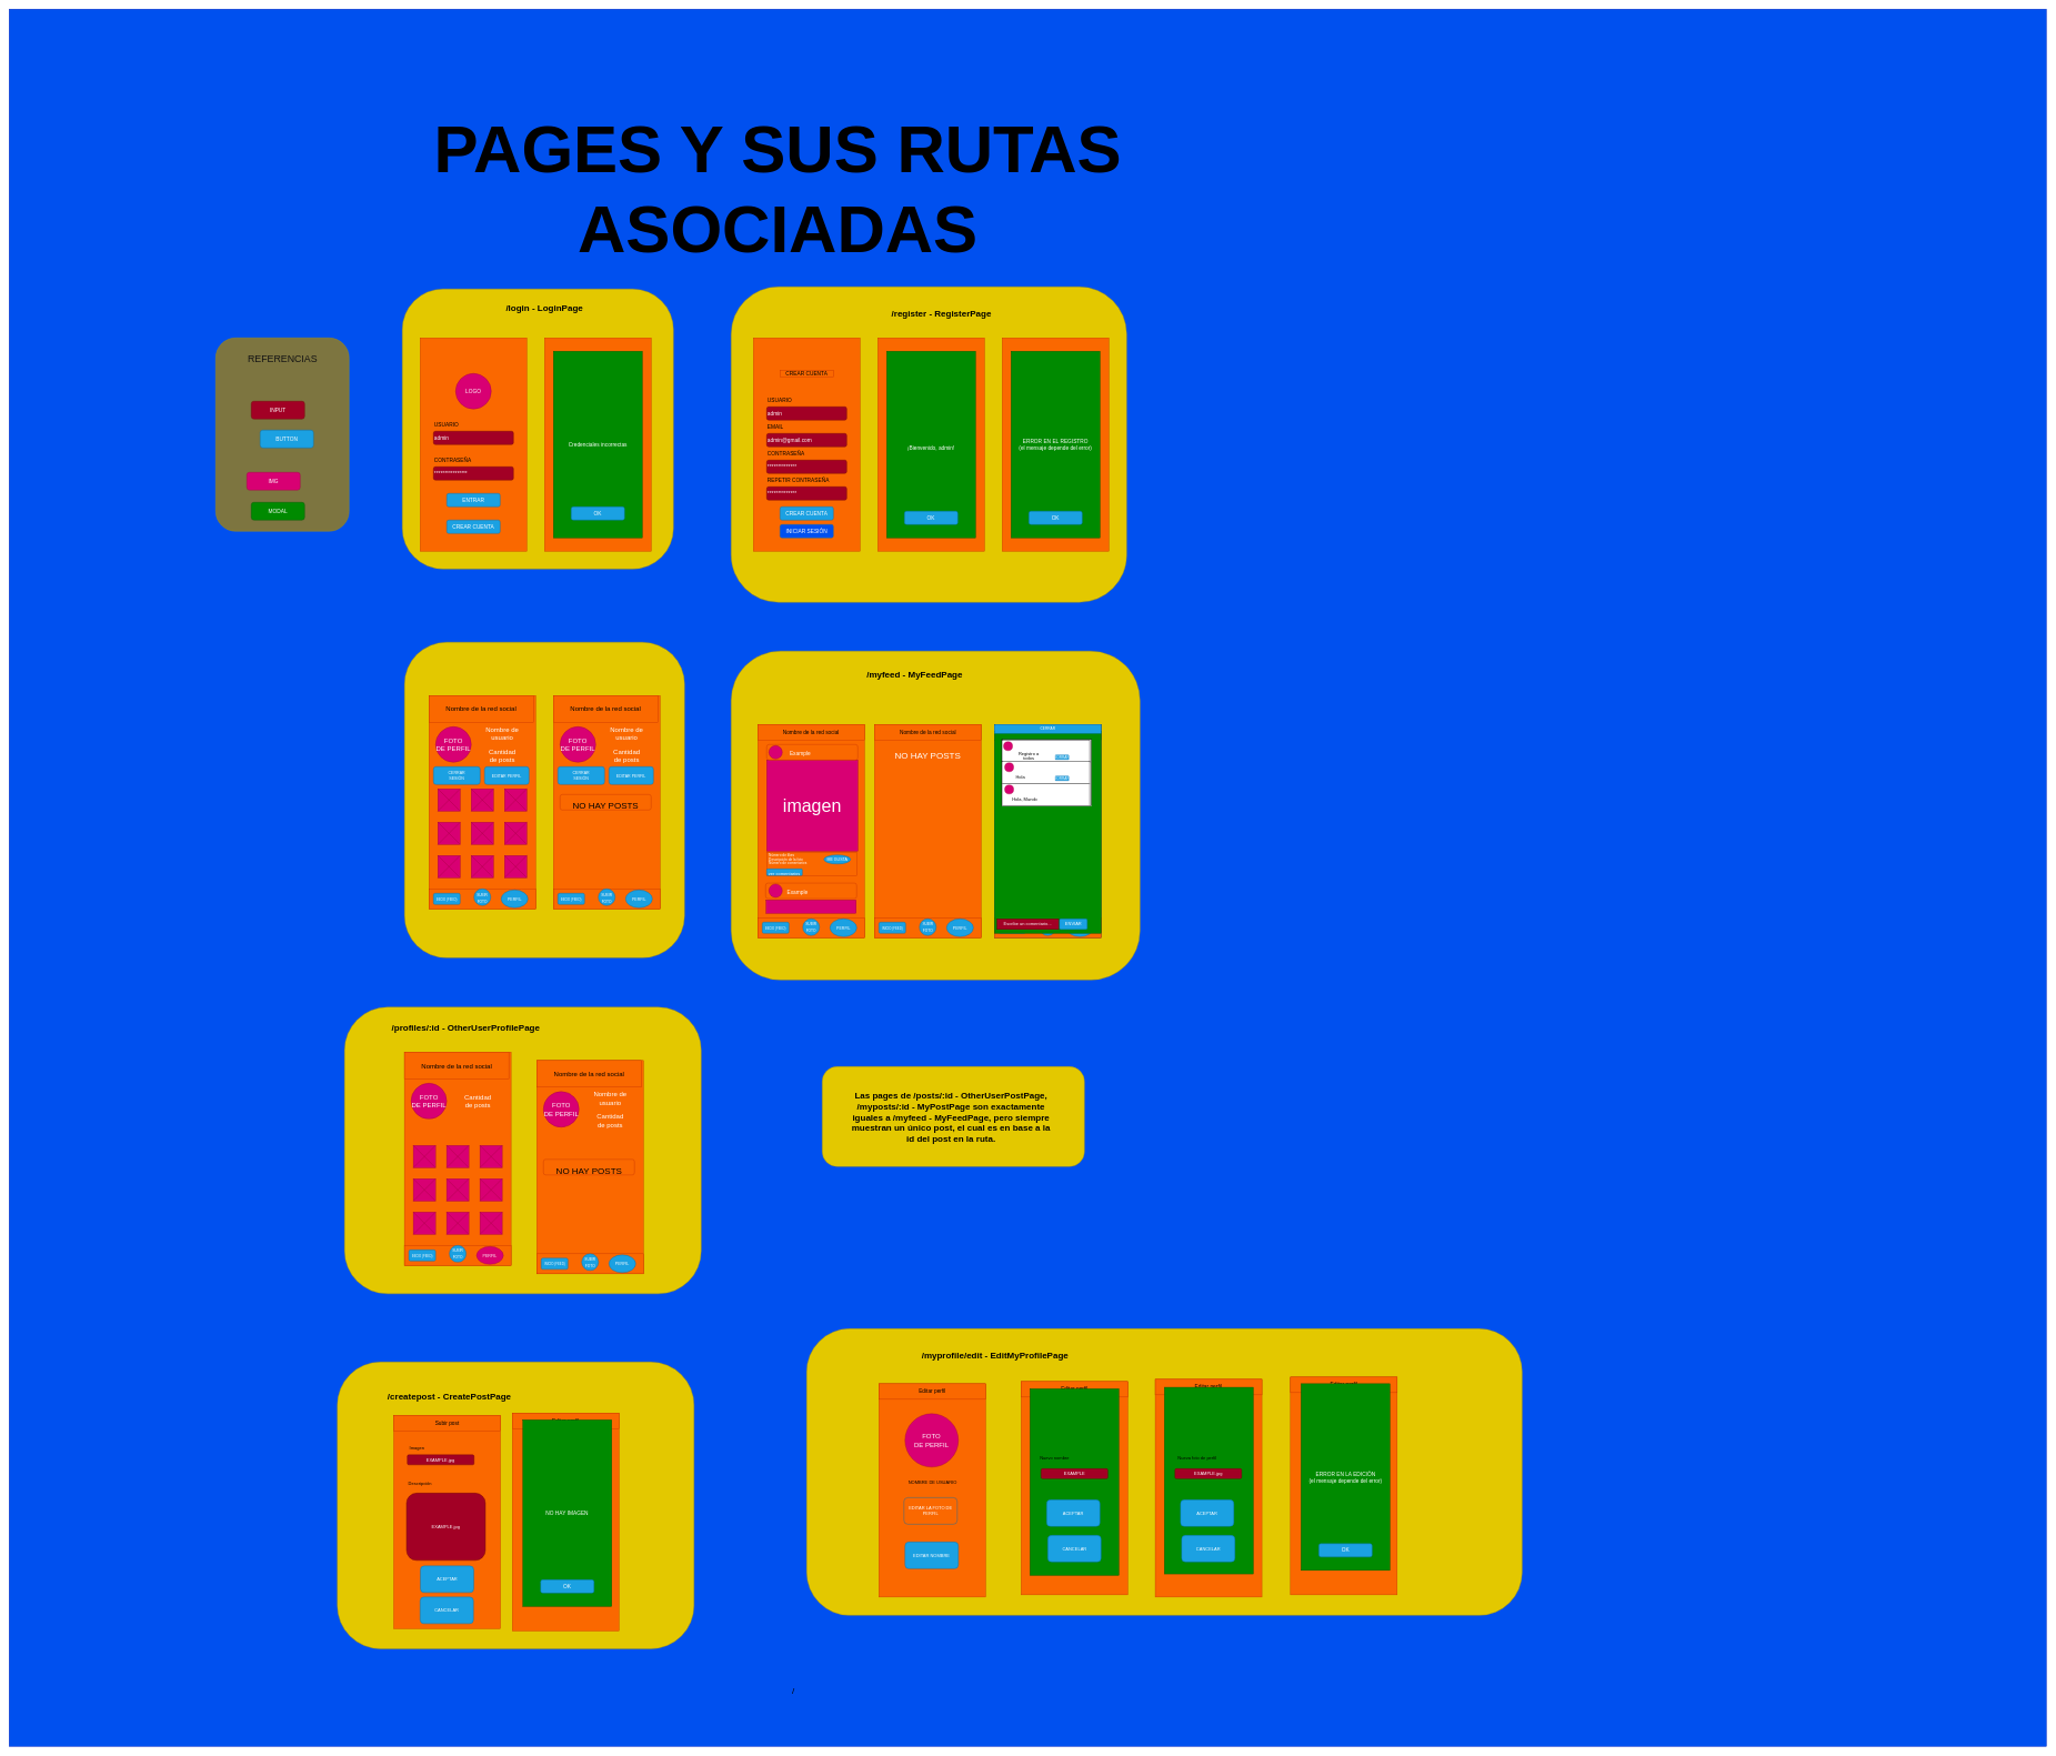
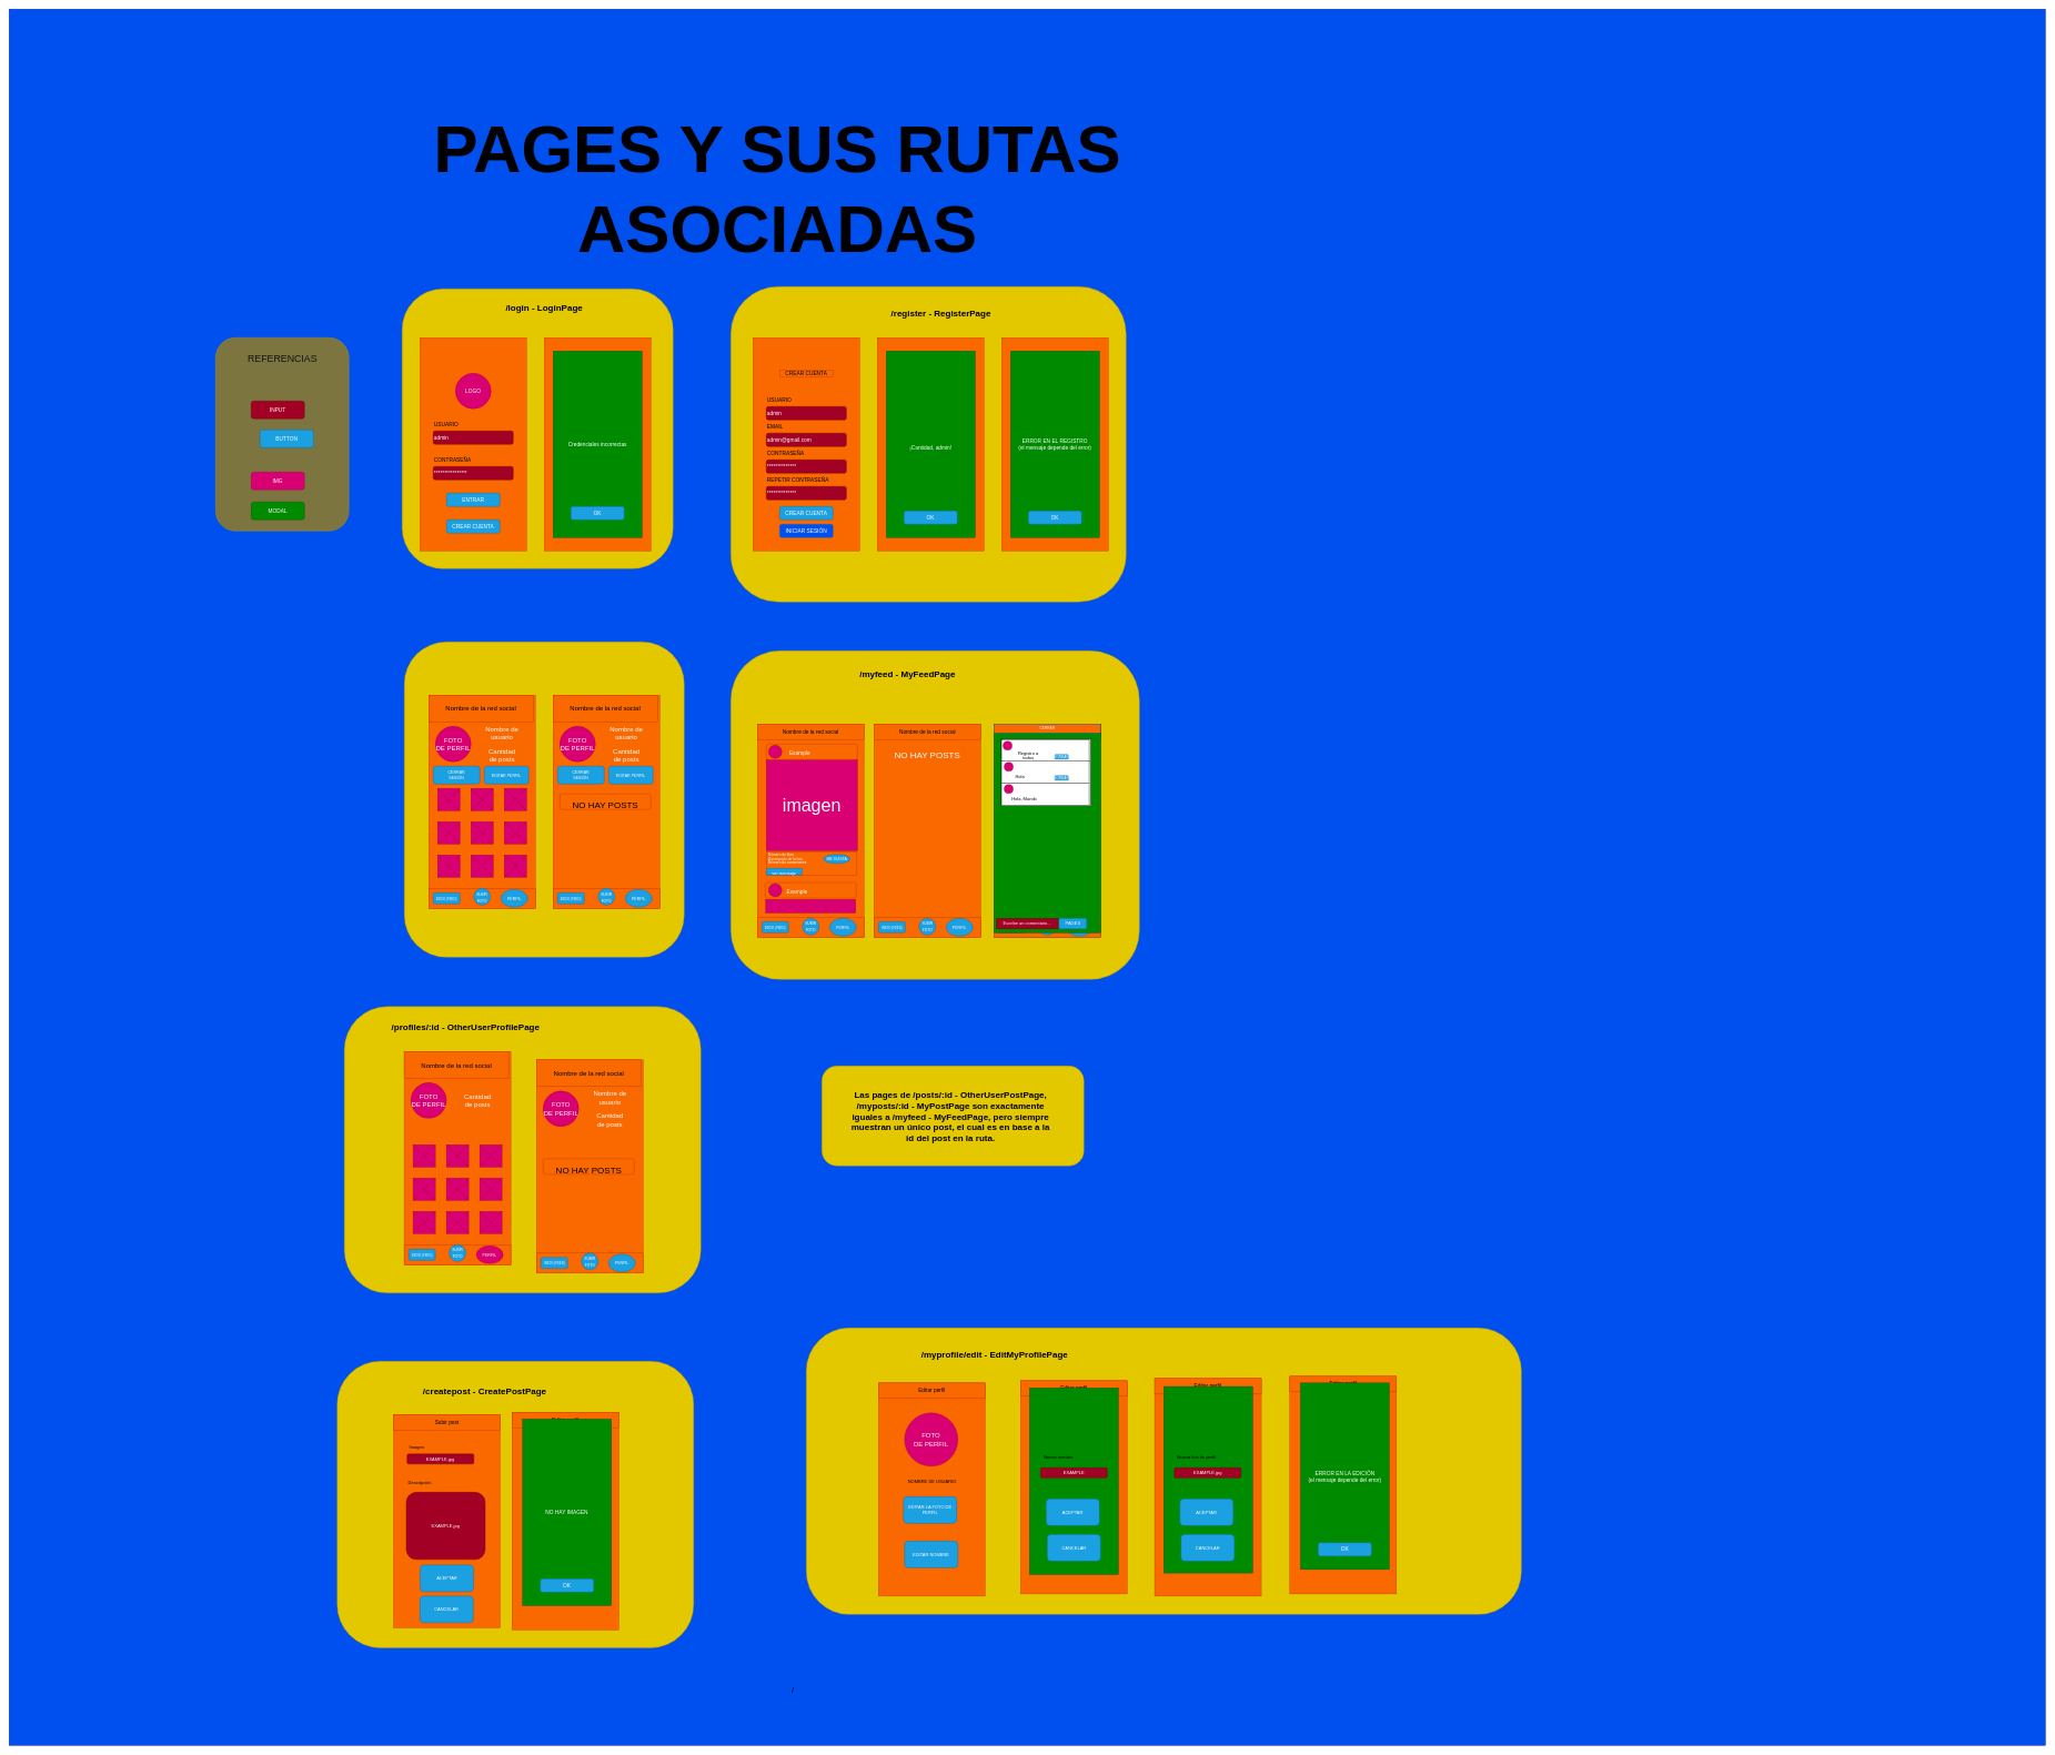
- <mxCell id="36" value="&lt;br&gt;¡Bienvenido, admin!" style="rounded=0;whiteSpace=wrap;html=1;fillColor=#008a00;fontColor=#ffffff;strokeColor=#005700;" parent="1" vertex="1"><mxGeometry x="1995" y="790" width="200" height="420" as="geometry" /></mxCell>
+ <mxCell id="36" value="&lt;br&gt;¡Cantidad, admin!" style="rounded=0;whiteSpace=wrap;html=1;fillColor=#008a00;fontColor=#ffffff;strokeColor=#005700;" parent="1" vertex="1"><mxGeometry x="1995" y="790" width="200" height="420" as="geometry" /></mxCell>
- <mxCell id="94" value="IMG" style="rounded=1;whiteSpace=wrap;html=1;fillColor=#d80073;fontColor=#ffffff;strokeColor=#A50040;" parent="1" vertex="1"><mxGeometry x="555" y="1062.5" width="120" height="40" as="geometry" /></mxCell>
+ <mxCell id="94" value="IMG" style="rounded=1;whiteSpace=wrap;html=1;fillColor=#d80073;fontColor=#ffffff;strokeColor=#A50040;" parent="1" vertex="1"><mxGeometry x="565" y="1062.5" width="120" height="40" as="geometry" /></mxCell>
- <mxCell id="105" value="&lt;font color=&quot;#000000&quot;&gt;&lt;b&gt;/myfeed - MyFeedPage&lt;/b&gt;&lt;/font&gt;" style="text;html=1;strokeColor=none;fillColor=none;align=center;verticalAlign=middle;whiteSpace=wrap;rounded=0;fontSize=20;fontColor=#FF9933;" parent="1" vertex="1"><mxGeometry x="1894.38" y="1502.5" width="328.12" height="30" as="geometry" /></mxCell>
+ <mxCell id="105" value="&lt;font color=&quot;#000000&quot;&gt;&lt;b&gt;/myfeed - MyFeedPage&lt;/b&gt;&lt;/font&gt;" style="text;html=1;strokeColor=none;fillColor=none;align=center;verticalAlign=middle;whiteSpace=wrap;rounded=0;fontSize=20;fontColor=#FF9933;" parent="1" vertex="1"><mxGeometry x="1879.38" y="1502.5" width="328.12" height="30" as="geometry" /></mxCell>
- <mxCell id="157" value="CERRAR" style="rounded=0;whiteSpace=wrap;html=1;fontSize=8;fillColor=#1ba1e2;fontColor=#ffffff;strokeColor=#006EAF;" parent="1" vertex="1"><mxGeometry x="2237.5" y="1630" width="240" height="20" as="geometry" /></mxCell>
+ <mxCell id="157" value="CERRAR" style="rounded=0;whiteSpace=wrap;html=1;fontSize=8;fillColor=#fa6800;fontColor=#ffffff;strokeColor=#006EAF;" parent="1" vertex="1"><mxGeometry x="2237.5" y="1630" width="240" height="20" as="geometry" /></mxCell>
- <mxCell id="104" value="&lt;font style=&quot;font-size: 10px;&quot;&gt;ver comentarios&lt;/font&gt;" style="rounded=1;whiteSpace=wrap;html=1;fontSize=20;fillColor=#1ba1e2;fontColor=#ffffff;strokeColor=#006EAF;" parent="1" vertex="1"><mxGeometry x="1725" y="1955" width="80" height="15" as="geometry" /></mxCell>
+ <mxCell id="104" value="&lt;font style=&quot;font-size: 10px;&quot;&gt;ver mensaje&lt;/font&gt;" style="rounded=1;whiteSpace=wrap;html=1;fontSize=20;fillColor=#1ba1e2;fontColor=#ffffff;strokeColor=#006EAF;" parent="1" vertex="1"><mxGeometry x="1725" y="1955" width="80" height="15" as="geometry" /></mxCell>
- <mxCell id="147" value="ENVIAR" style="rounded=1;whiteSpace=wrap;html=1;fontSize=10;fillColor=#1ba1e2;fontColor=#ffffff;strokeColor=#006EAF;" parent="1" vertex="1"><mxGeometry x="2383.75" y="2067.5" width="62.5" height="23.75" as="geometry" /></mxCell>
+ <mxCell id="147" value="PAGES" style="rounded=1;whiteSpace=wrap;html=1;fontSize=10;fillColor=#1ba1e2;fontColor=#ffffff;strokeColor=#006EAF;" parent="1" vertex="1"><mxGeometry x="2383.75" y="2067.5" width="62.5" height="23.75" as="geometry" /></mxCell>
- <mxCell id="257" value="&lt;font color=&quot;#000000&quot;&gt;&lt;b&gt;/createpost - CreatePostPage&lt;/b&gt;&lt;/font&gt;" style="text;html=1;strokeColor=none;fillColor=none;align=center;verticalAlign=middle;whiteSpace=wrap;rounded=0;fontSize=20;fontColor=#FF9933;" parent="1" vertex="1"><mxGeometry x="812.19" y="3126.25" width="397.81" height="30" as="geometry" /></mxCell>
+ <mxCell id="257" value="&lt;font color=&quot;#000000&quot;&gt;&lt;b&gt;/createpost - CreatePostPage&lt;/b&gt;&lt;/font&gt;" style="text;html=1;strokeColor=none;fillColor=none;align=center;verticalAlign=middle;whiteSpace=wrap;rounded=0;fontSize=20;fontColor=#FF9933;" parent="1" vertex="1"><mxGeometry x="892.19" y="3116.25" width="397.81" height="30" as="geometry" /></mxCell>
- <mxCell id="213" value="Nuevo nombre" style="text;html=1;strokeColor=none;fillColor=none;align=center;verticalAlign=middle;whiteSpace=wrap;rounded=0;labelBackgroundColor=none;fontSize=10;" parent="1" vertex="1"><mxGeometry x="2332.5" y="3265" width="80" height="30" as="geometry" /></mxCell>
+ <mxCell id="213" value="Nuevo nombre" style="text;html=1;strokeColor=none;fillColor=none;align=center;verticalAlign=middle;whiteSpace=wrap;rounded=0;labelBackgroundColor=none;fontSize=10;" parent="1" vertex="1"><mxGeometry x="2342.5" y="3265" width="80" height="30" as="geometry" /></mxCell>
- <mxCell id="169" value="EDITAR LA FOTO DE PERFIL" style="rounded=1;whiteSpace=wrap;html=1;labelBackgroundColor=none;fontSize=10;fillColor=#fa6800;fontColor=#ffffff;strokeColor=#006EAF;" parent="1" vertex="1"><mxGeometry x="2033.75" y="3370" width="120" height="60" as="geometry" /></mxCell>
+ <mxCell id="169" value="EDITAR LA FOTO DE PERFIL" style="rounded=1;whiteSpace=wrap;html=1;labelBackgroundColor=none;fontSize=10;fillColor=#1ba1e2;fontColor=#ffffff;strokeColor=#006EAF;" parent="1" vertex="1"><mxGeometry x="2033.75" y="3370" width="120" height="60" as="geometry" /></mxCell>
